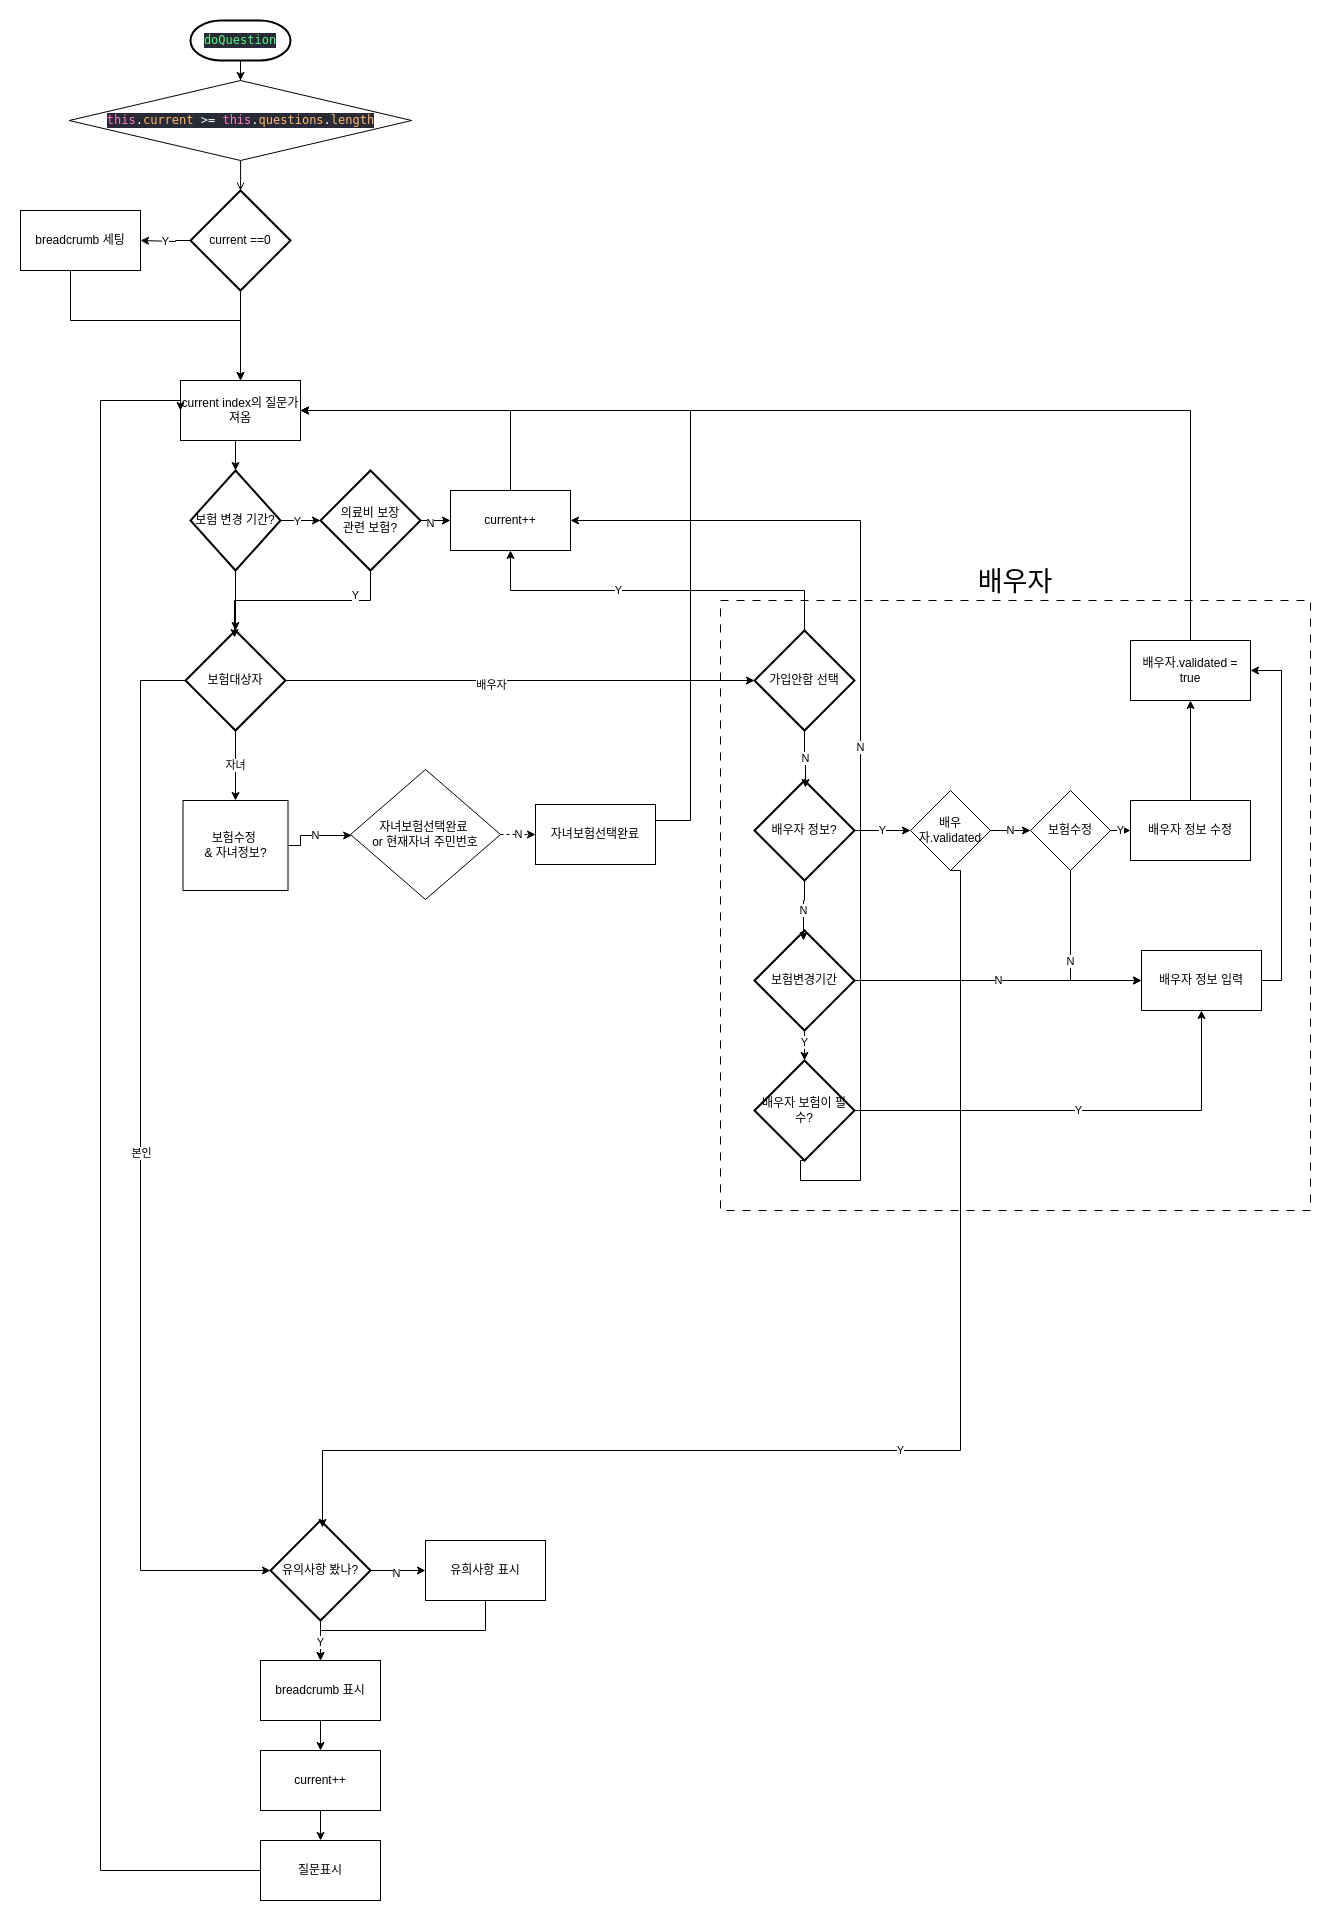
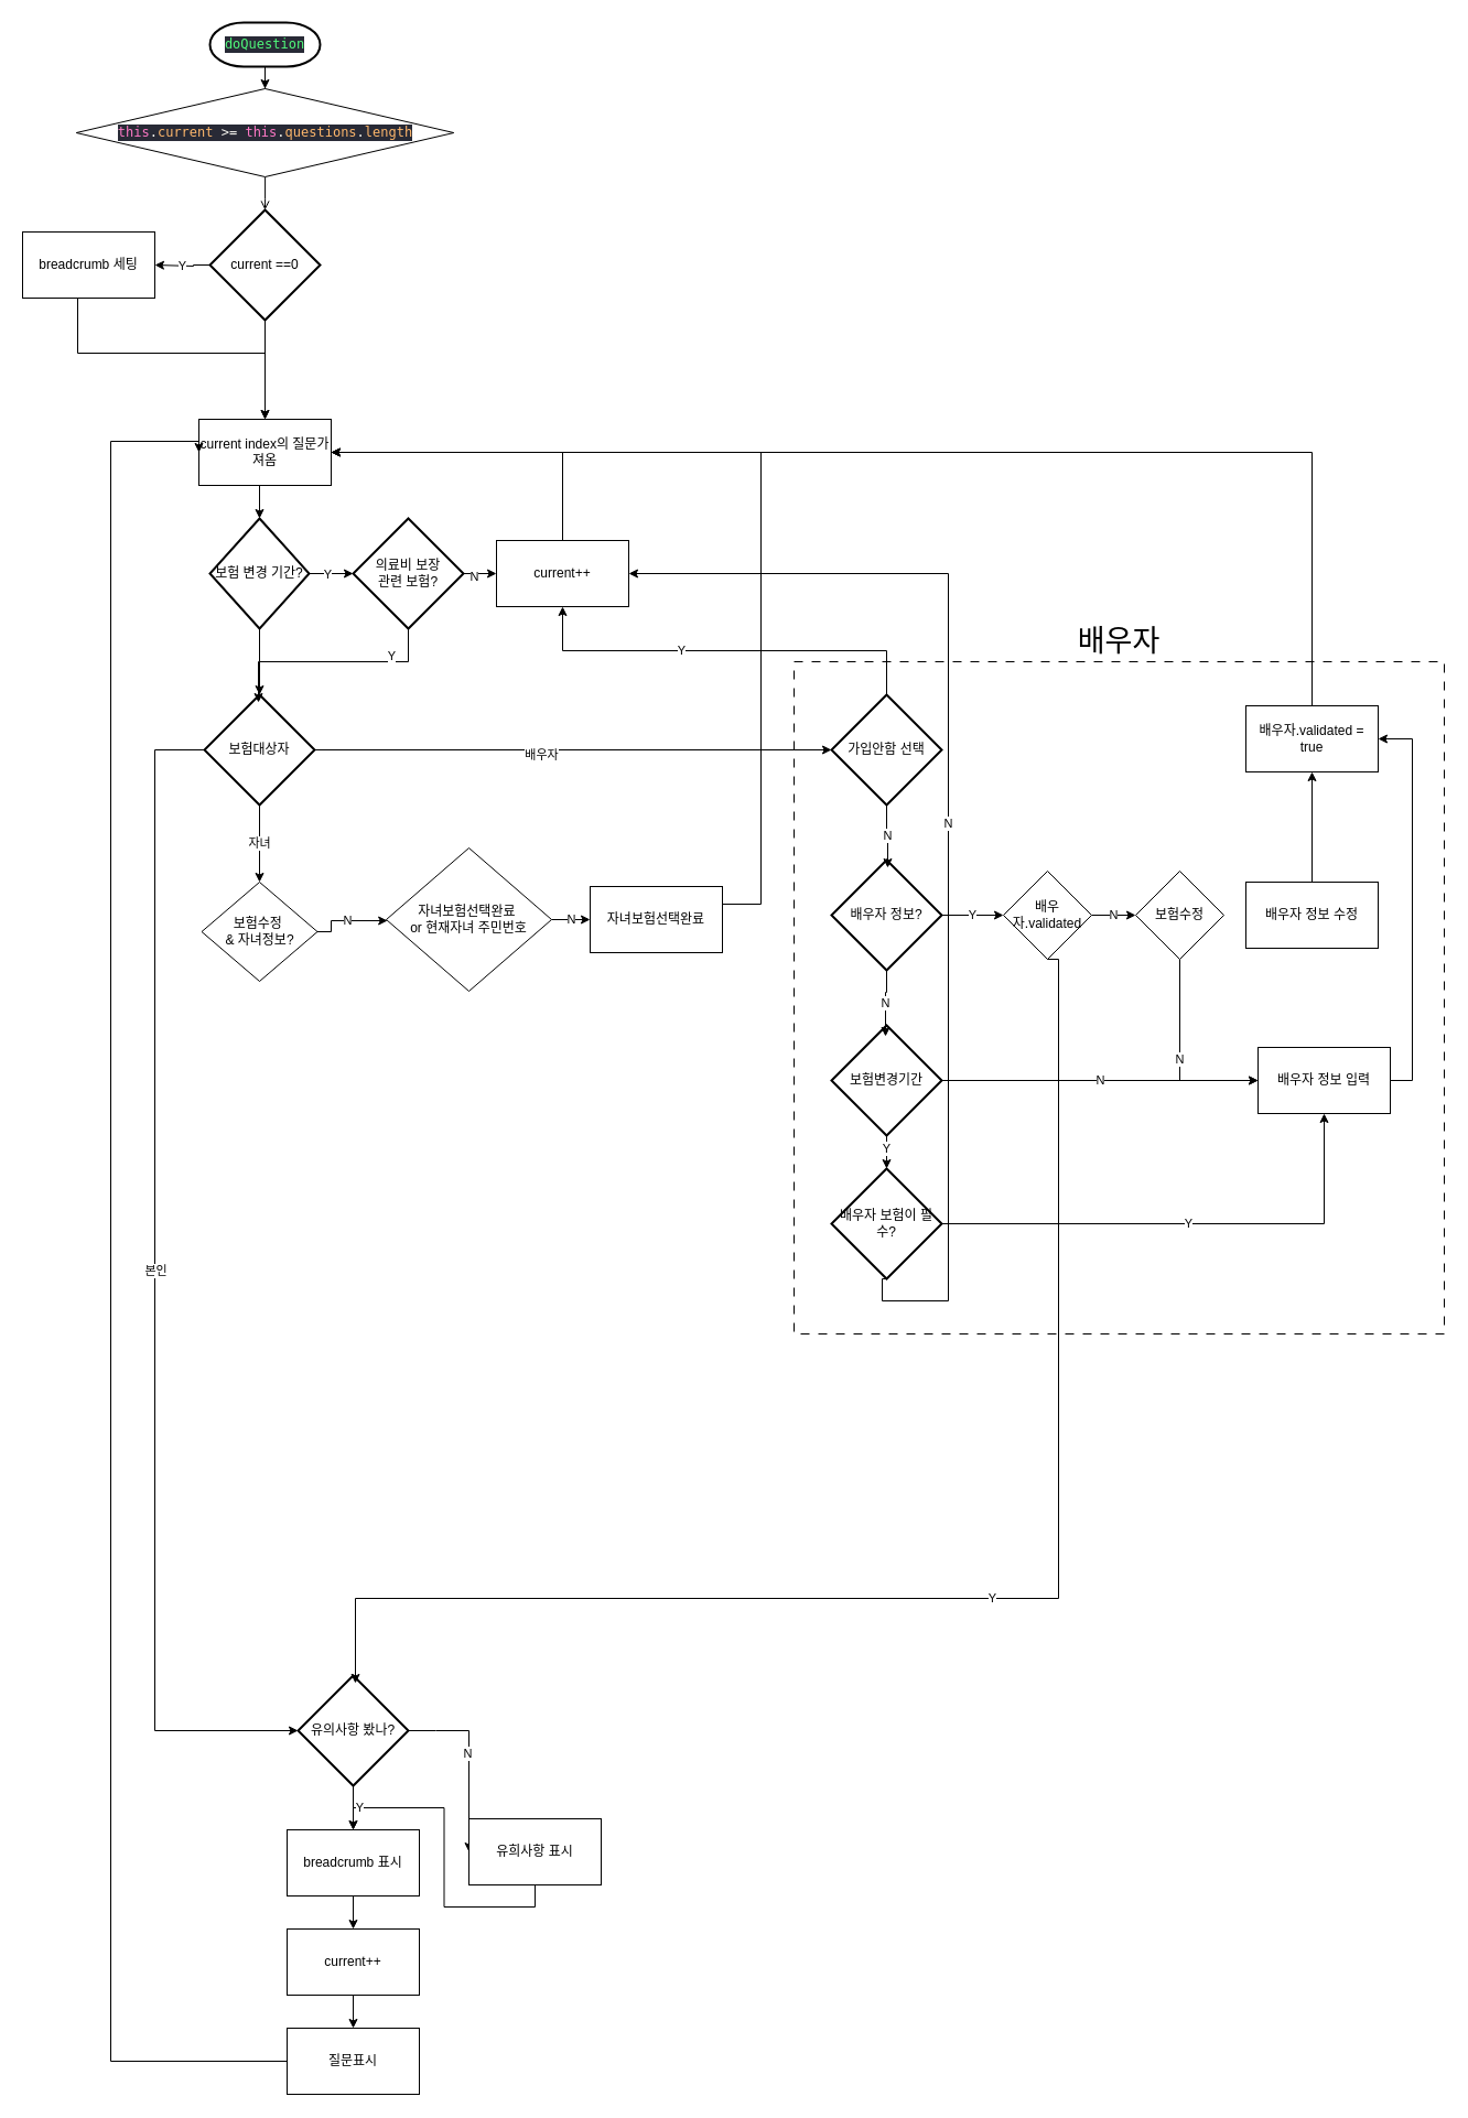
- <mxCell id="64" value="Y" style="edgeStyle=orthogonalEdgeStyle;rounded=0;orthogonalLoop=1;jettySize=auto;html=1;exitX=1;exitY=0.5;exitDx=0;exitDy=0;entryX=0;entryY=0.5;entryDx=0;entryDy=0;" parent="1" source="66" target="54" edge="1"><mxGeometry relative="1" as="geometry" /></mxCell>
- <mxCell id="69" value="N" style="edgeStyle=orthogonalEdgeStyle;rounded=0;orthogonalLoop=1;jettySize=auto;html=1;exitX=1;exitY=0.5;exitDx=0;exitDy=0;entryX=0;entryY=0.5;entryDx=0;entryDy=0;dashed=1;" parent="1" source="70" target="72" edge="1"><mxGeometry relative="1" as="geometry" /></mxCell>
+ <mxCell id="69" value="N" style="edgeStyle=orthogonalEdgeStyle;rounded=0;orthogonalLoop=1;jettySize=auto;html=1;exitX=1;exitY=0.5;exitDx=0;exitDy=0;entryX=0;entryY=0.5;entryDx=0;entryDy=0;" parent="1" source="70" target="72" edge="1"><mxGeometry relative="1" as="geometry" /></mxCell>
- <mxCell id="68" value="보험수정&amp;nbsp;&lt;div&gt;&amp;amp; 자녀정보?&lt;/div&gt;" style="whiteSpace=wrap;html=1;rounded=0;" parent="1" vertex="1"><mxGeometry x="182.5" y="800" width="105" height="90" as="geometry" /></mxCell>
+ <mxCell id="68" value="보험수정&amp;nbsp;&lt;div&gt;&amp;amp; 자녀정보?&lt;/div&gt;" style="rhombus;whiteSpace=wrap;html=1;" parent="1" vertex="1"><mxGeometry x="182.5" y="800" width="105" height="90" as="geometry" /></mxCell>
- <mxCell id="32" value="유희사항 표시" style="rounded=0;whiteSpace=wrap;html=1;" parent="1" vertex="1"><mxGeometry x="425" y="1540" width="120" height="60" as="geometry" /></mxCell>
+ <mxCell id="32" value="유희사항 표시" style="rounded=0;whiteSpace=wrap;html=1;" parent="1" vertex="1"><mxGeometry x="425" y="1650" width="120" height="60" as="geometry" /></mxCell>
